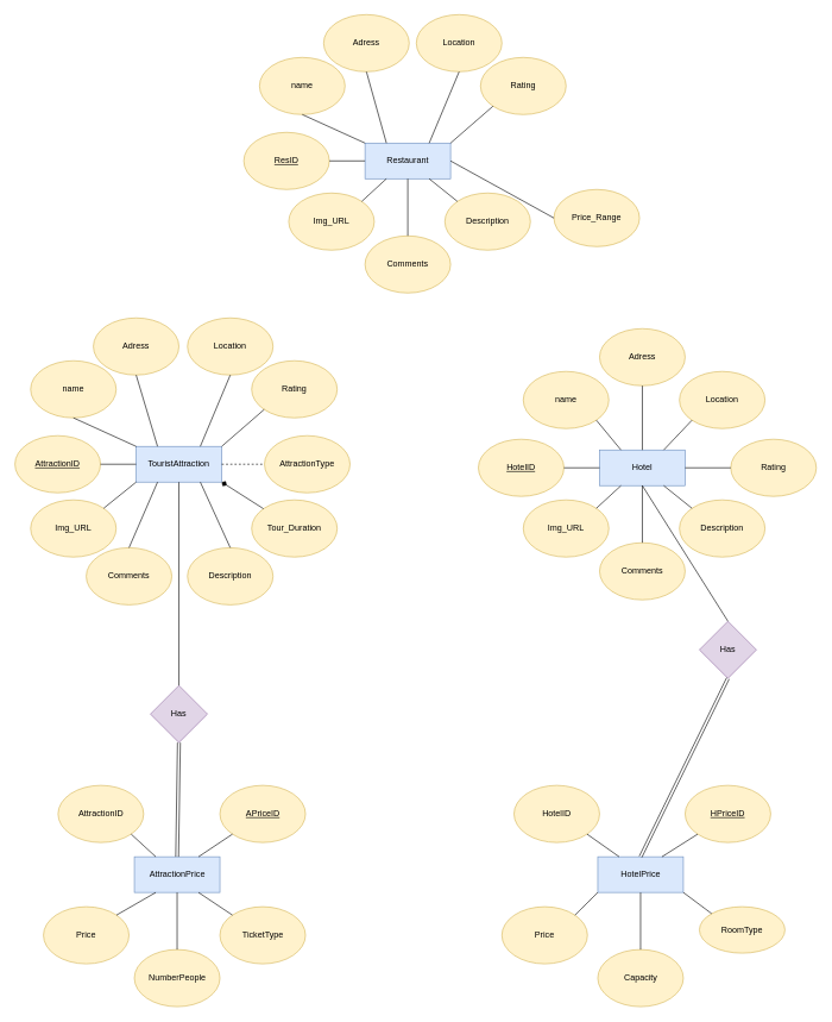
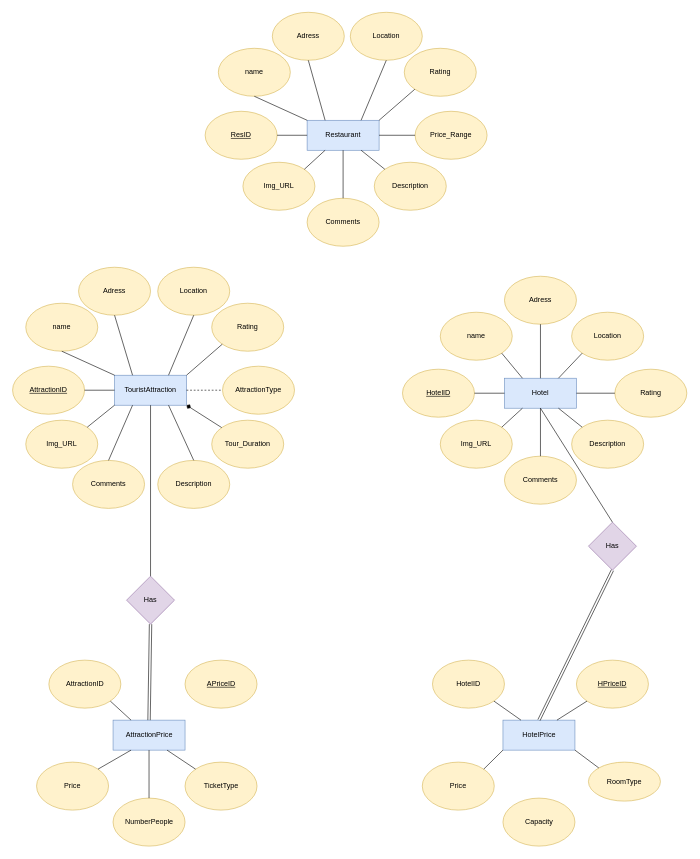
- <mxCell id="27" value="Price_Range" style="ellipse;whiteSpace=wrap;html=1;fillColor=#fff2cc;strokeColor=#d6b656;" parent="1" vertex="1"><mxGeometry x="776" y="265" width="120" height="80" as="geometry" /></mxCell>
+ <mxCell id="27" value="Price_Range" style="ellipse;whiteSpace=wrap;html=1;fillColor=#fff2cc;strokeColor=#d6b656;" parent="1" vertex="1"><mxGeometry x="691" y="185" width="120" height="80" as="geometry" /></mxCell>
- <mxCell id="85" value="" style="endArrow=none;html=1;rounded=0;entryX=0;entryY=1;entryDx=0;entryDy=0;exitX=0.75;exitY=0;exitDx=0;exitDy=0;" edge="1" parent="1" source="68" target="84"><mxGeometry width="50" height="50" relative="1" as="geometry"><mxPoint x="690" y="1290" as="sourcePoint" /><mxPoint x="740" y="1240" as="targetPoint" /></mxGeometry></mxCell>
- <mxCell id="64" value="" style="endArrow=none;html=1;rounded=0;entryX=0.5;entryY=0;entryDx=0;entryDy=0;exitX=0.5;exitY=1;exitDx=0;exitDy=0;" edge="1" source="59" target="62" parent="1"><mxGeometry width="50" height="50" relative="1" as="geometry"><mxPoint x="827.5" y="1220" as="sourcePoint" /><mxPoint x="877.5" y="1170" as="targetPoint" /></mxGeometry></mxCell>
